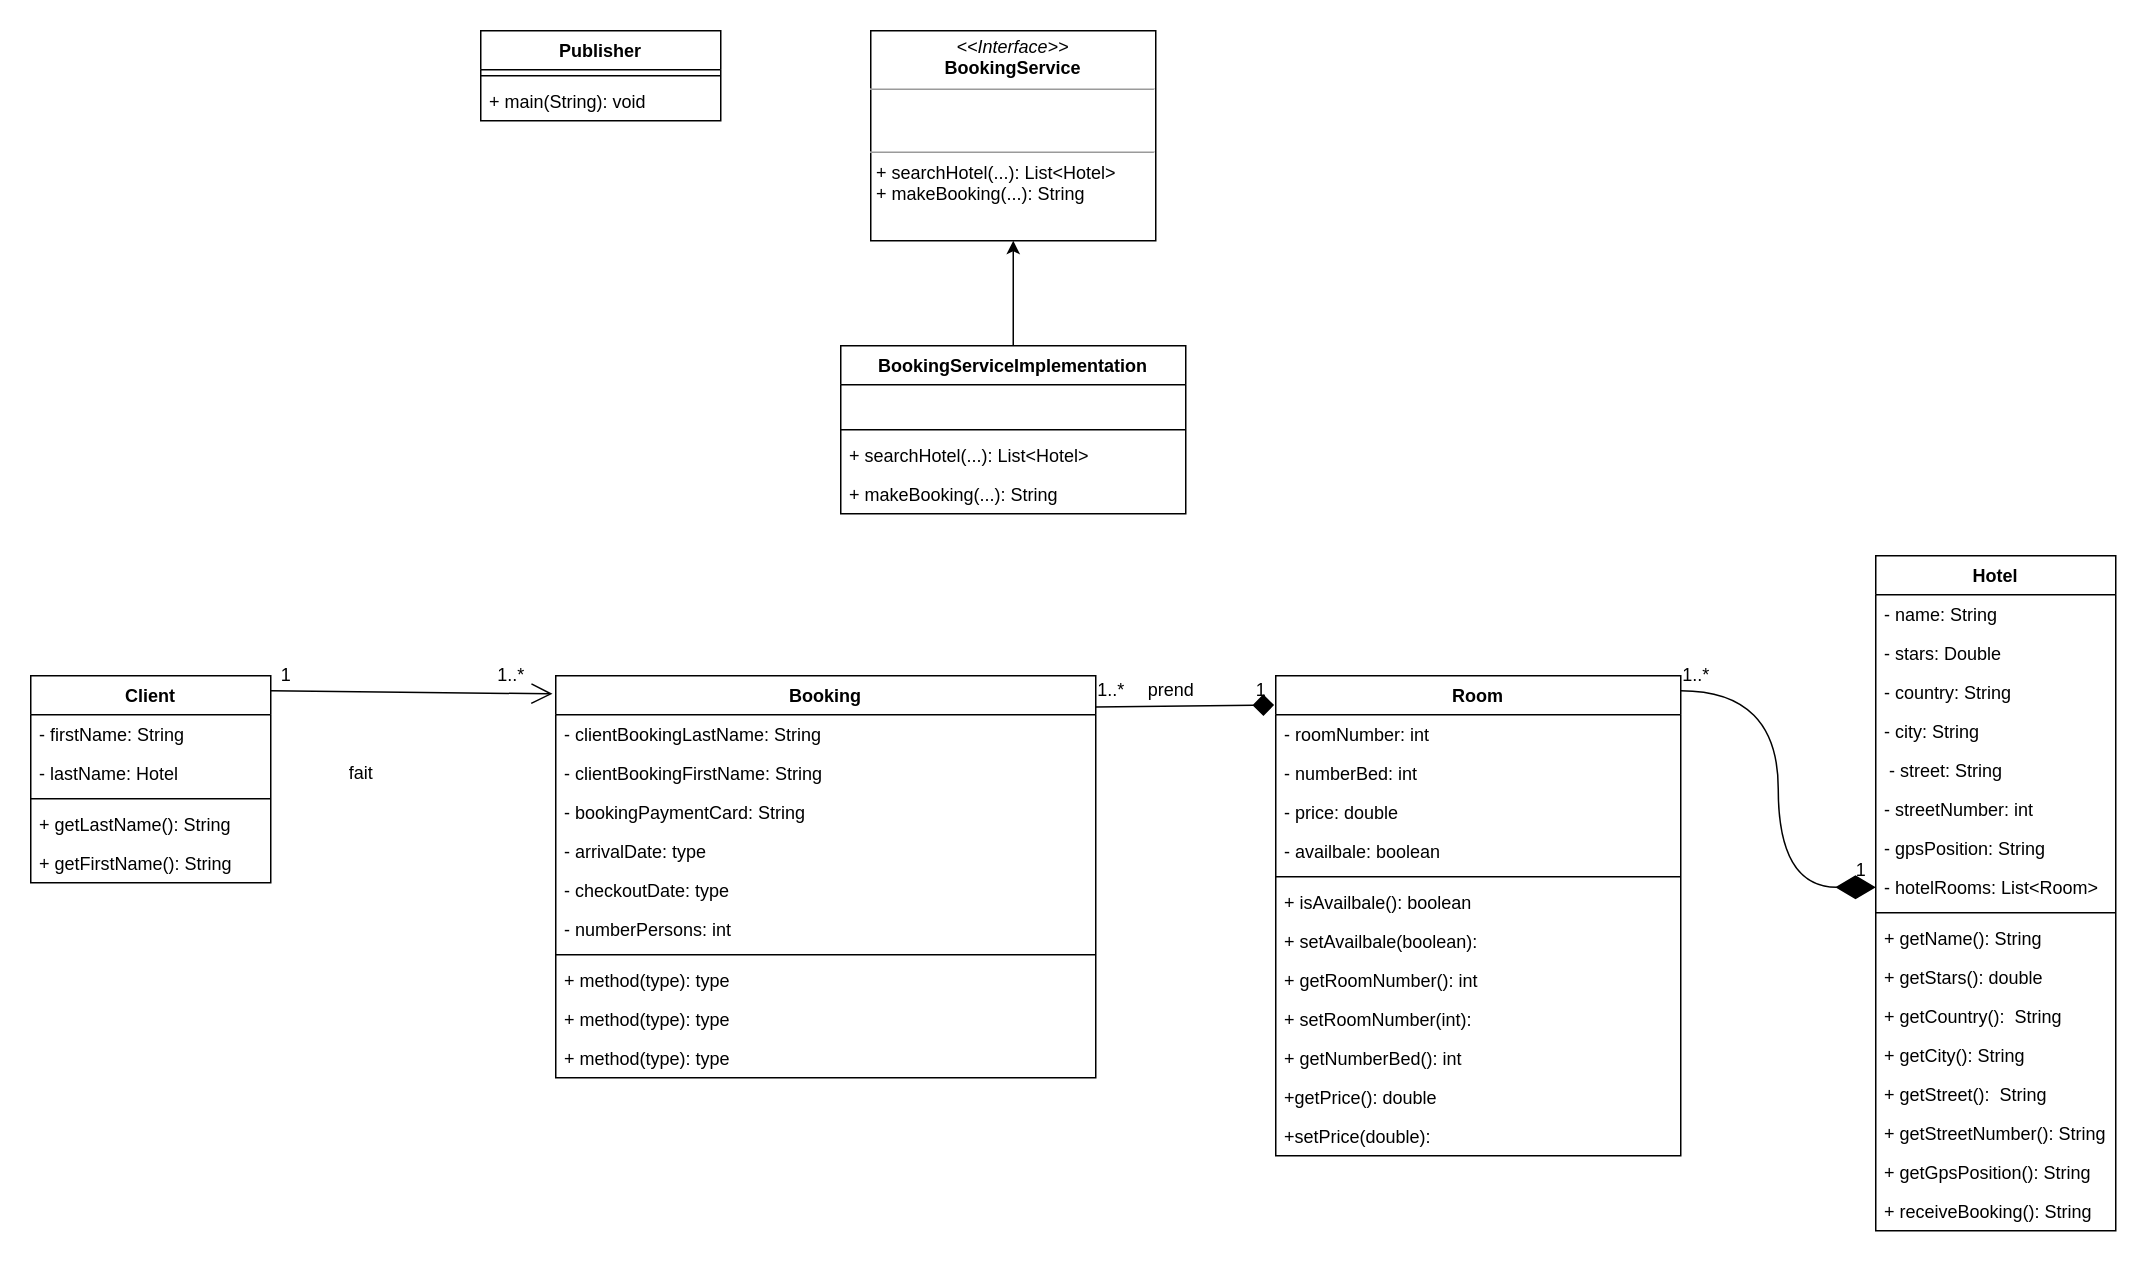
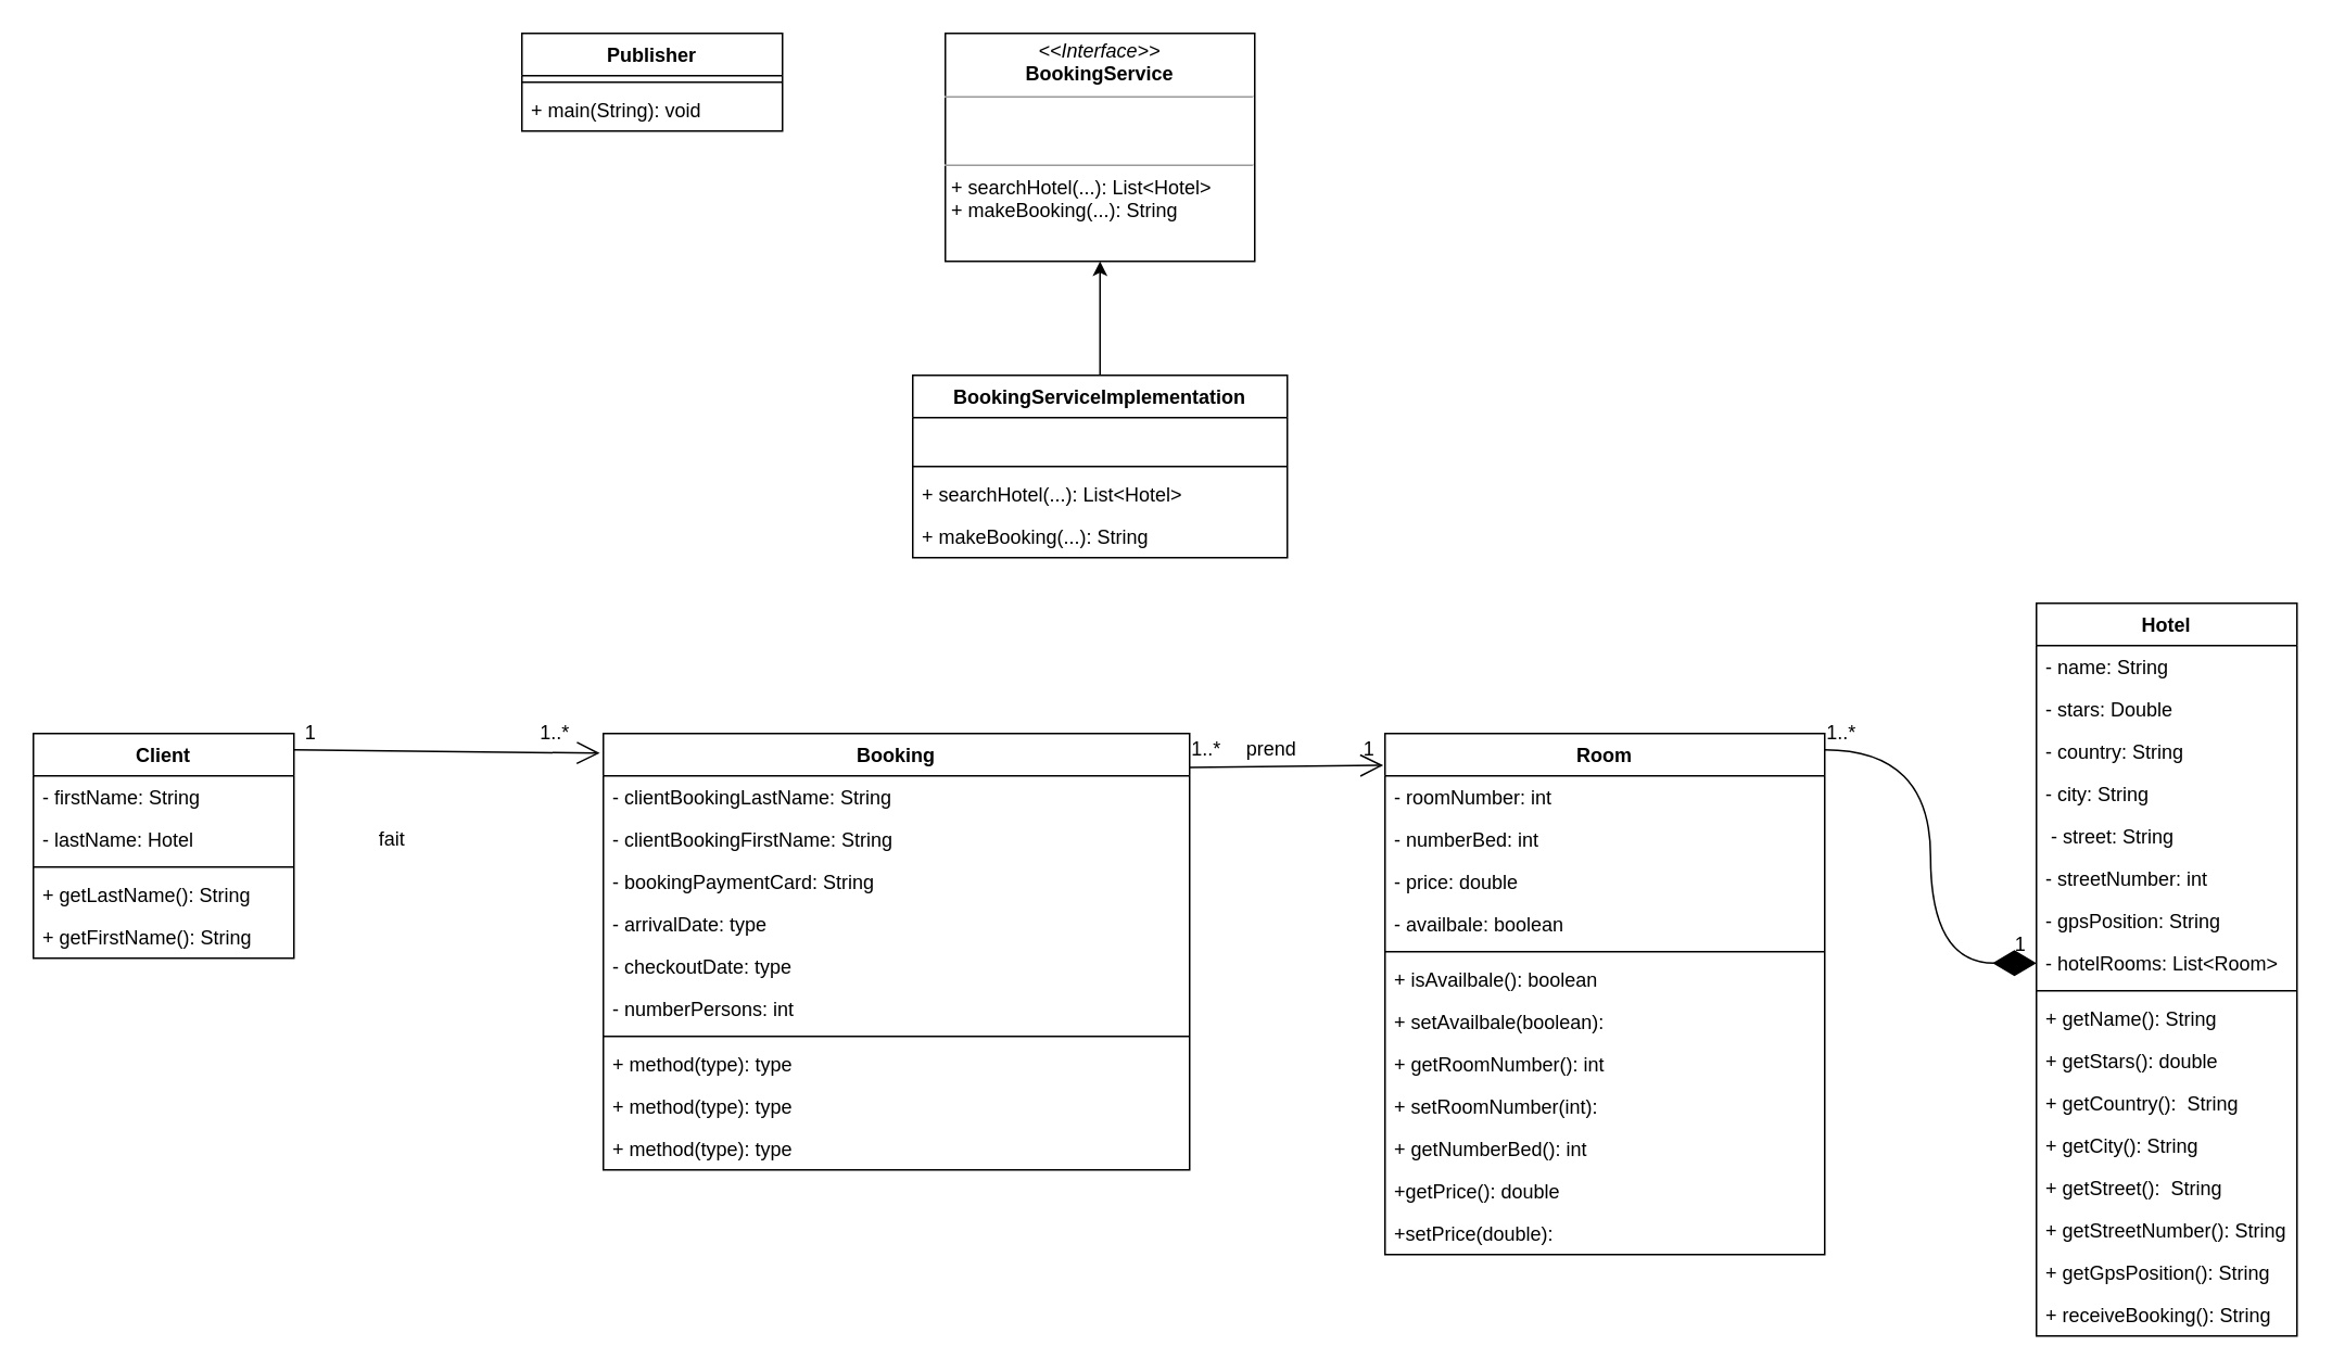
- <mxCell id="61" value="" style="endArrow=diamond;endFill=1;endSize=12;html=1;rounded=1;exitX=0.999;exitY=0.078;exitDx=0;exitDy=0;exitPerimeter=0;entryX=-0.004;entryY=0.061;entryDx=0;entryDy=0;entryPerimeter=0;" parent="1" source="21" target="2" edge="1"><mxGeometry width="160" relative="1" as="geometry"><mxPoint x="770" y="490" as="sourcePoint" /><mxPoint x="920" y="490" as="targetPoint" /></mxGeometry></mxCell>
+ <mxCell id="61" value="" style="endArrow=open;endFill=1;endSize=12;html=1;rounded=1;exitX=0.999;exitY=0.078;exitDx=0;exitDy=0;exitPerimeter=0;entryX=-0.004;entryY=0.061;entryDx=0;entryDy=0;entryPerimeter=0;" parent="1" source="21" target="2" edge="1"><mxGeometry width="160" relative="1" as="geometry"><mxPoint x="770" y="490" as="sourcePoint" /><mxPoint x="920" y="490" as="targetPoint" /></mxGeometry></mxCell>
